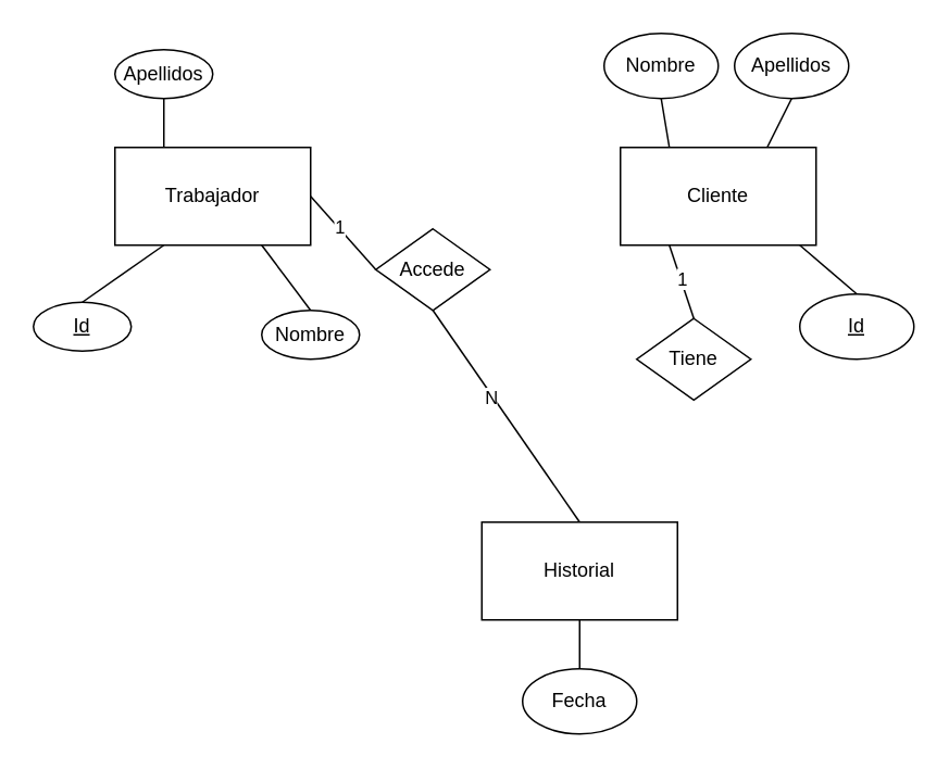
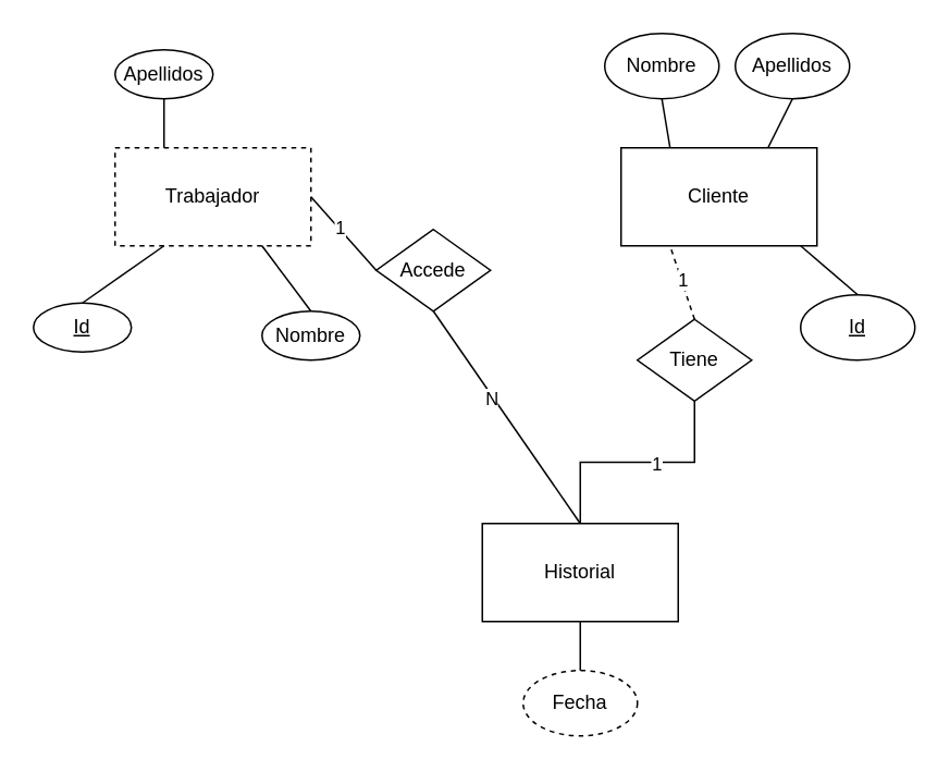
- <mxCell id="3" value="Trabajador" style="rounded=0;whiteSpace=wrap;html=1;" vertex="1" parent="1"><mxGeometry x="70" y="90" width="120" height="60" as="geometry" /></mxCell>
+ <mxCell id="3" value="Trabajador" style="rounded=0;whiteSpace=wrap;html=1;dashed=1;" vertex="1" parent="1"><mxGeometry x="70" y="90" width="120" height="60" as="geometry" /></mxCell>
- <mxCell id="16" value="" style="endArrow=none;html=1;rounded=0;entryX=0.25;entryY=1;entryDx=0;entryDy=0;exitX=0.5;exitY=0;exitDx=0;exitDy=0;" edge="1" parent="1" source="27" target="15"><mxGeometry width="50" height="50" relative="1" as="geometry"><mxPoint x="405" y="185" as="sourcePoint" /><mxPoint x="350" y="140" as="targetPoint" /></mxGeometry></mxCell>
+ <mxCell id="16" value="" style="endArrow=none;html=1;rounded=0;entryX=0.25;entryY=1;entryDx=0;entryDy=0;exitX=0.5;exitY=0;exitDx=0;exitDy=0;dashed=1;" edge="1" parent="1" source="27" target="15"><mxGeometry width="50" height="50" relative="1" as="geometry"><mxPoint x="405" y="185" as="sourcePoint" /><mxPoint x="350" y="140" as="targetPoint" /></mxGeometry></mxCell>
+ <mxCell id="25" style="edgeStyle=orthogonalEdgeStyle;rounded=0;orthogonalLoop=1;jettySize=auto;html=1;entryX=0.5;entryY=0;entryDx=0;entryDy=0;endArrow=none;endFill=0;" edge="1" parent="1" source="27" target="24"><mxGeometry relative="1" as="geometry" /></mxCell>
+ <mxCell id="26" value="1" style="edgeLabel;html=1;align=center;verticalAlign=middle;resizable=0;points=[];" vertex="1" connectable="0" parent="25"><mxGeometry x="-0.159" y="1" relative="1" as="geometry"><mxPoint as="offset" /></mxGeometry></mxCell>
- <mxCell id="28" value="Fecha" style="ellipse;whiteSpace=wrap;html=1;" vertex="1" parent="1"><mxGeometry x="320" y="410" width="70" height="40" as="geometry" /></mxCell>
+ <mxCell id="28" value="Fecha" style="ellipse;whiteSpace=wrap;html=1;dashed=1;" vertex="1" parent="1"><mxGeometry x="320" y="410" width="70" height="40" as="geometry" /></mxCell>
